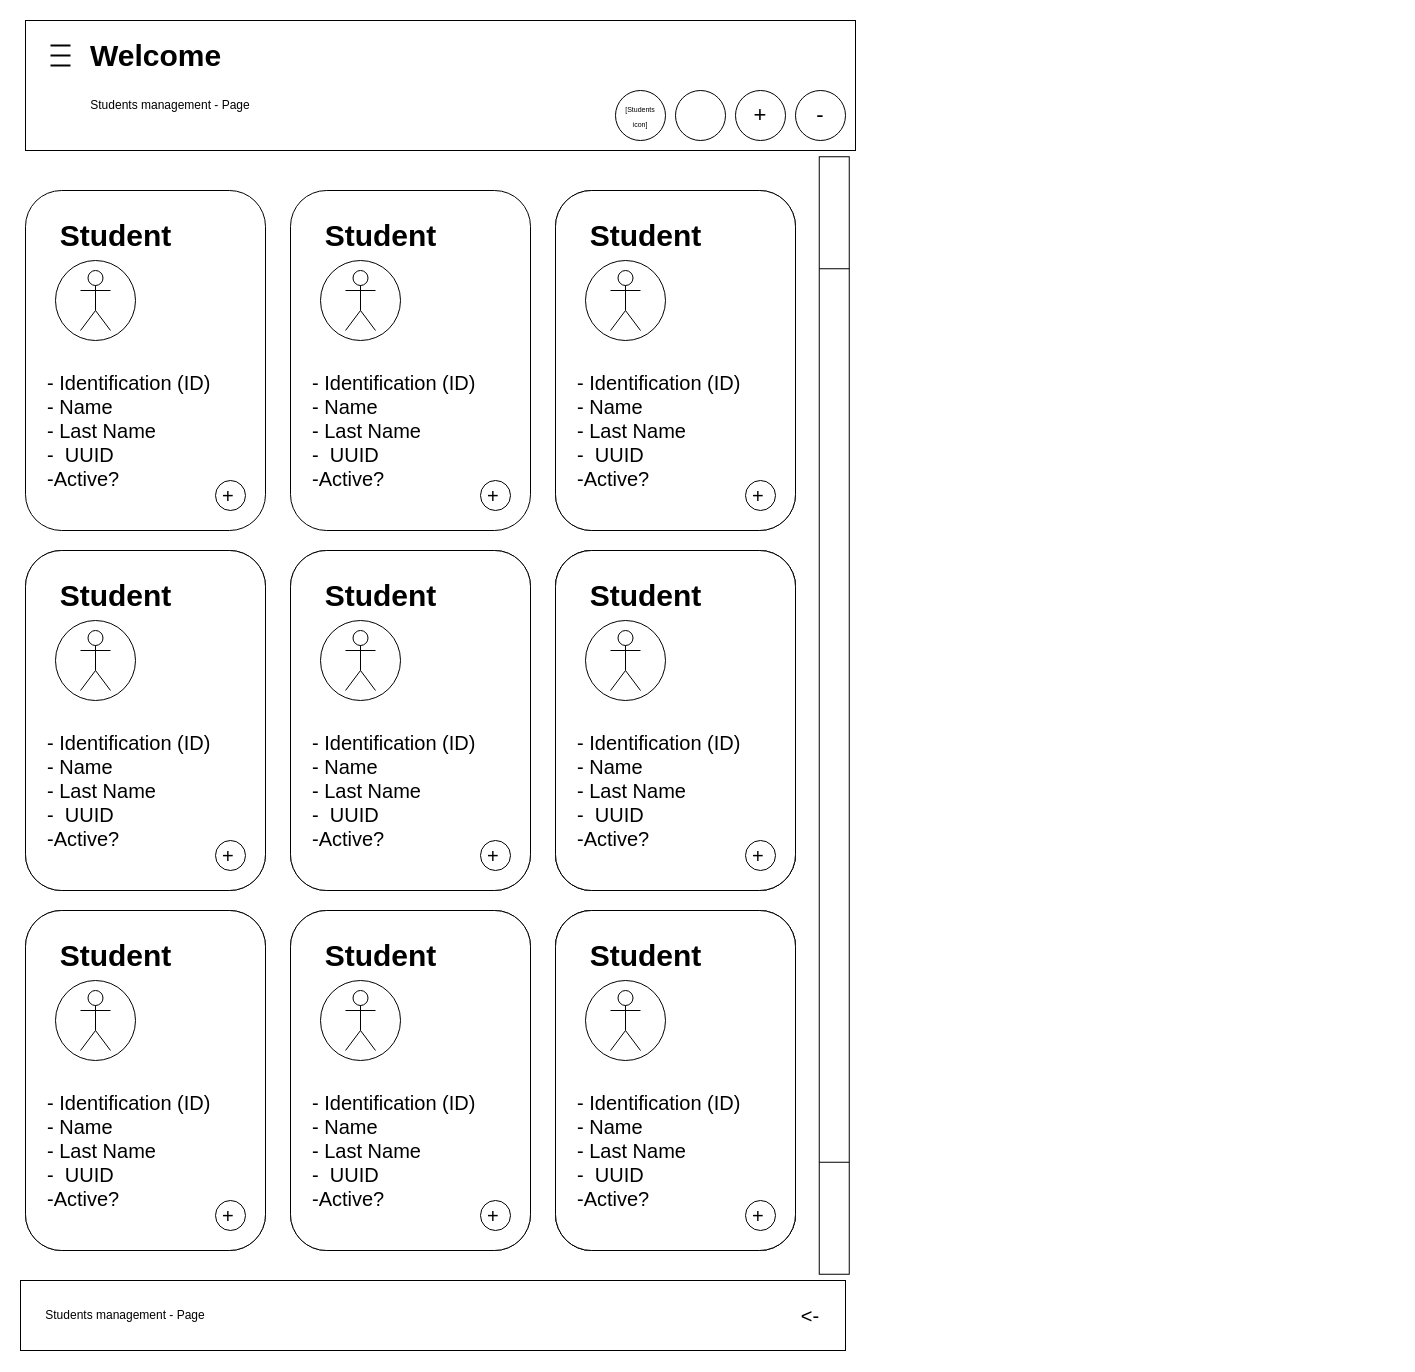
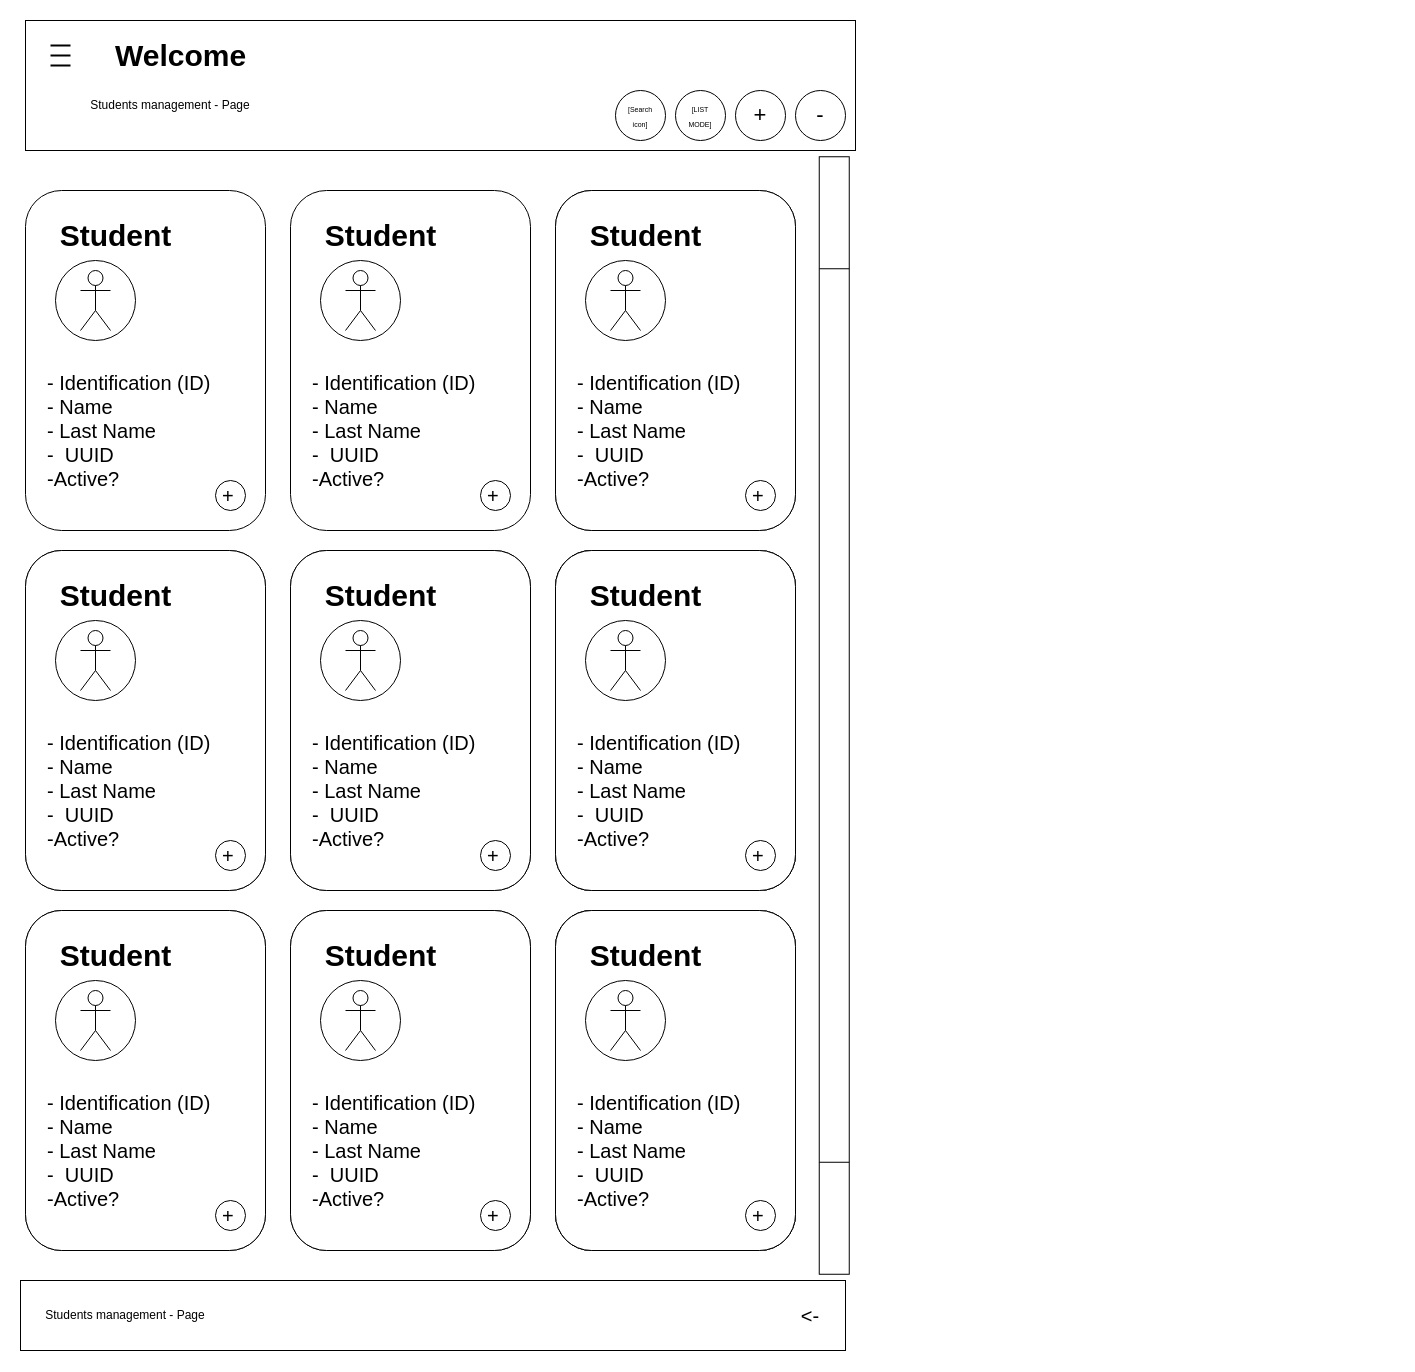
- <mxCell id="4" value="&lt;font style=&quot;font-size: 30px;&quot;&gt;Welcome&lt;/font&gt;" style="text;strokeColor=none;fillColor=none;html=1;fontSize=24;fontStyle=1;verticalAlign=middle;align=center;" vertex="1" parent="1"><mxGeometry x="85" y="30" width="140" height="50" as="geometry" /></mxCell>
+ <mxCell id="4" value="&lt;font style=&quot;font-size: 30px;&quot;&gt;Welcome&lt;/font&gt;" style="text;strokeColor=none;fillColor=none;html=1;fontSize=24;fontStyle=1;verticalAlign=middle;align=center;" vertex="1" parent="1"><mxGeometry x="110" y="30" width="140" height="50" as="geometry" /></mxCell>
- <mxCell id="98" value="&lt;font style=&quot;font-size: 7px;&quot;&gt;[Students icon]&lt;/font&gt;" style="text;html=1;align=center;verticalAlign=middle;whiteSpace=wrap;rounded=0;" vertex="1" parent="1"><mxGeometry x="620" y="100" width="40" height="30" as="geometry" /></mxCell>
+ <mxCell id="98" value="&lt;font style=&quot;font-size: 7px;&quot;&gt;[Search icon]&lt;/font&gt;" style="text;html=1;align=center;verticalAlign=middle;whiteSpace=wrap;rounded=0;" vertex="1" parent="1"><mxGeometry x="620" y="100" width="40" height="30" as="geometry" /></mxCell>
+ <mxCell id="99" value="&lt;span style=&quot;font-size: 7px;&quot;&gt;[LIST&lt;/span&gt;&lt;div&gt;&lt;span style=&quot;font-size: 7px;&quot;&gt;MODE]&lt;/span&gt;&lt;/div&gt;" style="text;html=1;align=center;verticalAlign=middle;whiteSpace=wrap;rounded=0;" vertex="1" parent="1"><mxGeometry x="680" y="100" width="40" height="30" as="geometry" /></mxCell>
